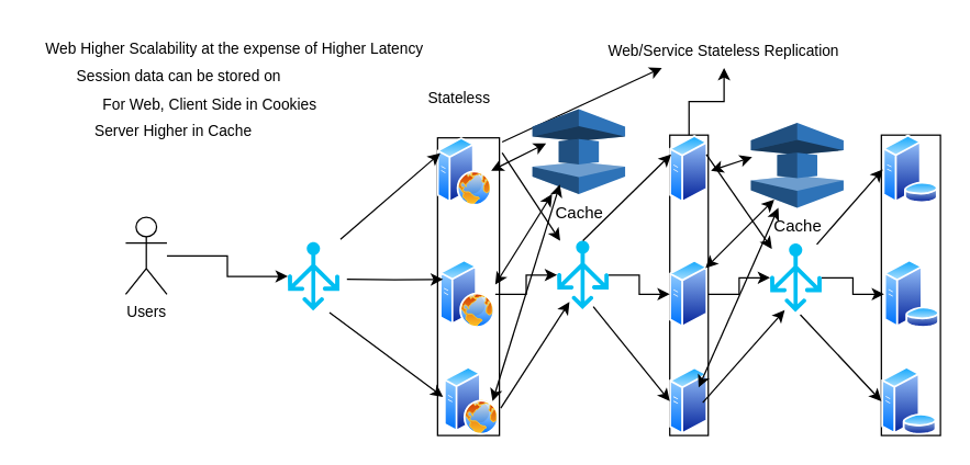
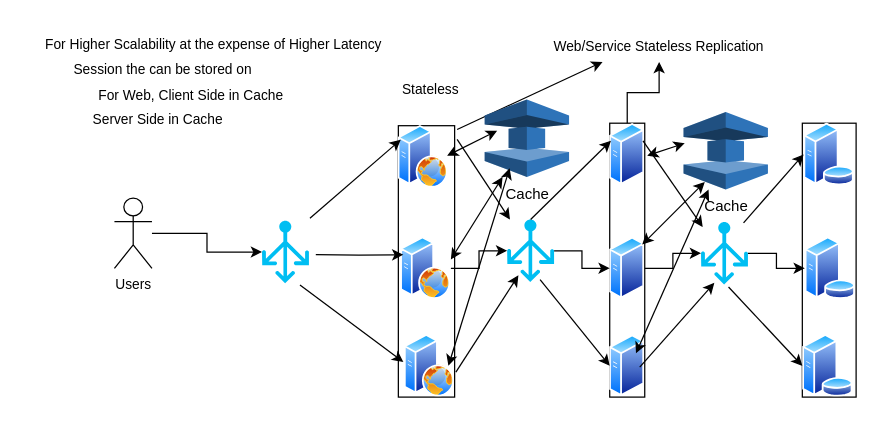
- <mxCell id="36" value="Web Higher Scalability at the expense of Higher Latency" style="text;html=1;strokeColor=none;fillColor=none;align=center;verticalAlign=middle;whiteSpace=wrap;rounded=0;fontSize=11;fontFamily=Helvetica;fontColor=default;" vertex="1" parent="1"><mxGeometry x="20" y="20" width="301" height="30" as="geometry" /></mxCell>
+ <mxCell id="36" value="For Higher Scalability at the expense of Higher Latency" style="text;html=1;strokeColor=none;fillColor=none;align=center;verticalAlign=middle;whiteSpace=wrap;rounded=0;fontSize=11;fontFamily=Helvetica;fontColor=default;" vertex="1" parent="1"><mxGeometry x="20" y="20" width="301" height="30" as="geometry" /></mxCell>
- <mxCell id="37" value="Session data can be stored on&amp;nbsp;" style="text;html=1;strokeColor=none;fillColor=none;align=center;verticalAlign=middle;whiteSpace=wrap;rounded=0;fontSize=11;fontFamily=Helvetica;fontColor=default;" vertex="1" parent="1"><mxGeometry x="39" y="40" width="185" height="30" as="geometry" /></mxCell>
+ <mxCell id="37" value="Session the can be stored on&amp;nbsp;" style="text;html=1;strokeColor=none;fillColor=none;align=center;verticalAlign=middle;whiteSpace=wrap;rounded=0;fontSize=11;fontFamily=Helvetica;fontColor=default;" vertex="1" parent="1"><mxGeometry x="39" y="40" width="185" height="30" as="geometry" /></mxCell>
- <mxCell id="15" value="Stateless" style="text;html=1;strokeColor=none;fillColor=none;align=center;verticalAlign=middle;whiteSpace=wrap;rounded=0;fontSize=11;fontFamily=Helvetica;fontColor=default;" vertex="1" parent="1"><mxGeometry x="304" y="56" width="60" height="30" as="geometry" /></mxCell>
+ <mxCell id="15" value="Stateless" style="text;html=1;strokeColor=none;fillColor=none;align=center;verticalAlign=middle;whiteSpace=wrap;rounded=0;fontSize=11;fontFamily=Helvetica;fontColor=default;" vertex="1" parent="1"><mxGeometry x="314" y="56" width="60" height="30" as="geometry" /></mxCell>
- <mxCell id="38" value="For Web, Client Side in Cookies" style="text;html=1;strokeColor=none;fillColor=none;align=center;verticalAlign=middle;whiteSpace=wrap;rounded=0;fontSize=11;fontFamily=Helvetica;fontColor=default;" vertex="1" parent="1"><mxGeometry x="60" y="61" width="185" height="30" as="geometry" /></mxCell>
+ <mxCell id="38" value="For Web, Client Side in Cache" style="text;html=1;strokeColor=none;fillColor=none;align=center;verticalAlign=middle;whiteSpace=wrap;rounded=0;fontSize=11;fontFamily=Helvetica;fontColor=default;" vertex="1" parent="1"><mxGeometry x="60" y="61" width="185" height="30" as="geometry" /></mxCell>
- <mxCell id="40" value="Server Higher in Cache&amp;nbsp;" style="text;html=1;strokeColor=none;fillColor=none;align=center;verticalAlign=middle;whiteSpace=wrap;rounded=0;fontSize=11;fontFamily=Helvetica;fontColor=default;" vertex="1" parent="1"><mxGeometry x="35" y="80" width="185" height="30" as="geometry" /></mxCell>
+ <mxCell id="40" value="Server Side in Cache&amp;nbsp;" style="text;html=1;strokeColor=none;fillColor=none;align=center;verticalAlign=middle;whiteSpace=wrap;rounded=0;fontSize=11;fontFamily=Helvetica;fontColor=default;" vertex="1" parent="1"><mxGeometry x="35" y="80" width="185" height="30" as="geometry" /></mxCell>
